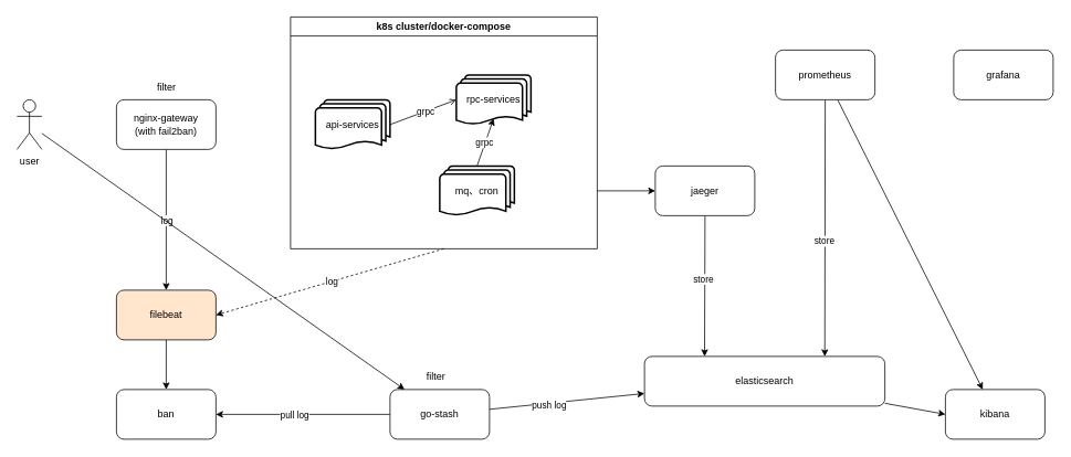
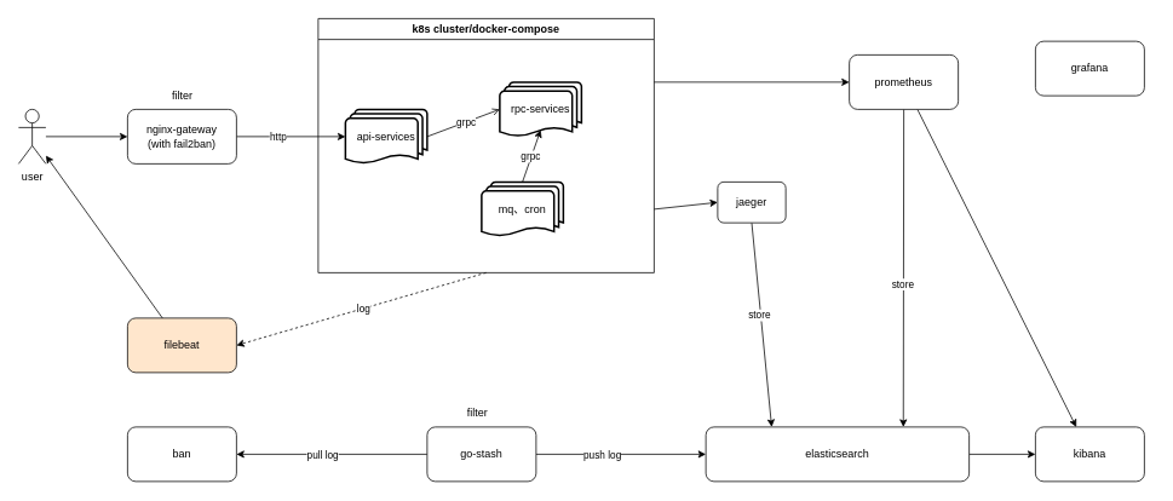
+ <mxCell id="5" style="edgeStyle=none;rounded=0;orthogonalLoop=1;jettySize=auto;html=1;exitX=1;exitY=0.25;exitDx=0;exitDy=0;entryX=0;entryY=0.5;entryDx=0;entryDy=0;" parent="1" source="6" target="38" edge="1"><mxGeometry relative="1" as="geometry" /></mxCell>
- <mxCell id="40" value="grafana" style="rounded=1;whiteSpace=wrap;html=1;" parent="1" vertex="1"><mxGeometry x="1150" y="60" width="120" height="60" as="geometry" /></mxCell>
+ <mxCell id="40" value="grafana" style="rounded=1;whiteSpace=wrap;html=1;" parent="1" vertex="1"><mxGeometry x="1140" y="45" width="120" height="60" as="geometry" /></mxCell>
+ <mxCell id="14" style="edgeStyle=none;rounded=0;orthogonalLoop=1;jettySize=auto;html=1;exitX=1;exitY=0.5;exitDx=0;exitDy=0;entryX=0;entryY=0.5;entryDx=0;entryDy=0;entryPerimeter=0;" parent="1" source="18" target="9" edge="1"><mxGeometry relative="1" as="geometry" /></mxCell>
+ <mxCell id="15" value="http" style="edgeLabel;html=1;align=center;verticalAlign=middle;resizable=0;points=[];" parent="14" vertex="1" connectable="0"><mxGeometry x="-0.333" y="-1" relative="1" as="geometry"><mxPoint x="5" y="-1" as="offset" /></mxGeometry></mxCell>
- <mxCell id="34" value="jaeger" style="rounded=1;whiteSpace=wrap;html=1;" parent="1" vertex="1"><mxGeometry x="790" y="200" width="120" height="60" as="geometry" /></mxCell>
+ <mxCell id="34" value="jaeger" style="rounded=1;whiteSpace=wrap;html=1;" parent="1" vertex="1"><mxGeometry x="790" y="200" width="75" height="45" as="geometry" /></mxCell>
- <mxCell id="16" style="edgeStyle=none;rounded=0;orthogonalLoop=1;jettySize=auto;html=1;exitX=0.5;exitY=1;exitDx=0;exitDy=0;entryX=0.5;entryY=0;entryDx=0;entryDy=0;" parent="1" source="18" target="22" edge="1"><mxGeometry relative="1" as="geometry" /></mxCell>
- <mxCell id="17" value="log" style="edgeLabel;html=1;align=center;verticalAlign=middle;resizable=0;points=[];" parent="16" vertex="1" connectable="0"><mxGeometry relative="1" as="geometry"><mxPoint as="offset" /></mxGeometry></mxCell>
- <mxCell id="19" value="" style="edgeStyle=none;rounded=0;orthogonalLoop=1;jettySize=auto;html=1;" parent="1" source="20" target="28" edge="1"><mxGeometry relative="1" as="geometry" /></mxCell>
+ <mxCell id="19" value="" style="edgeStyle=none;rounded=0;orthogonalLoop=1;jettySize=auto;html=1;" parent="1" source="20" target="18" edge="1"><mxGeometry relative="1" as="geometry" /></mxCell>
- <mxCell id="21" value="" style="edgeStyle=none;rounded=0;orthogonalLoop=1;jettySize=auto;html=1;" parent="1" source="22" target="23" edge="1"><mxGeometry relative="1" as="geometry" /></mxCell>
+ <mxCell id="21" value="" style="edgeStyle=none;rounded=0;orthogonalLoop=1;jettySize=auto;html=1;" parent="1" source="22" target="20" edge="1"><mxGeometry relative="1" as="geometry" /></mxCell>
- <mxCell id="30" value="elasticsearch" style="rounded=1;whiteSpace=wrap;html=1;" parent="1" vertex="1"><mxGeometry x="777" y="430" width="290" height="60" as="geometry" /></mxCell>
+ <mxCell id="30" value="elasticsearch" style="rounded=1;whiteSpace=wrap;html=1;" parent="1" vertex="1"><mxGeometry x="777" y="470" width="290" height="60" as="geometry" /></mxCell>
